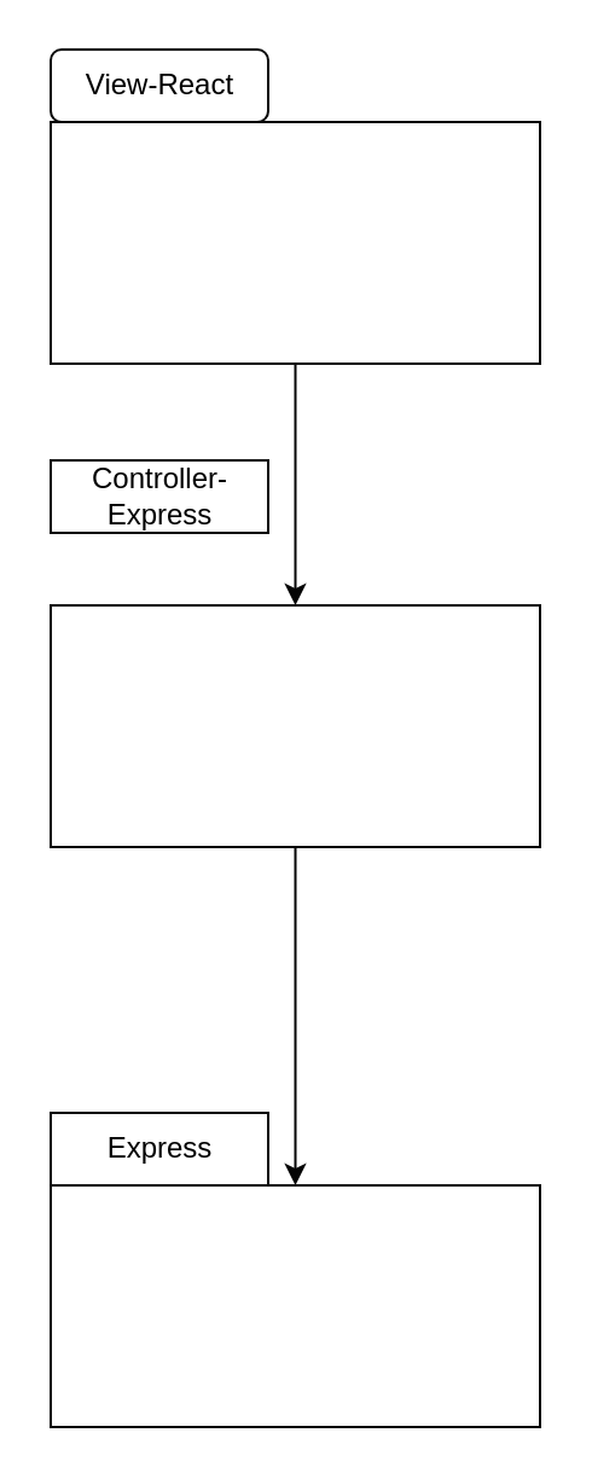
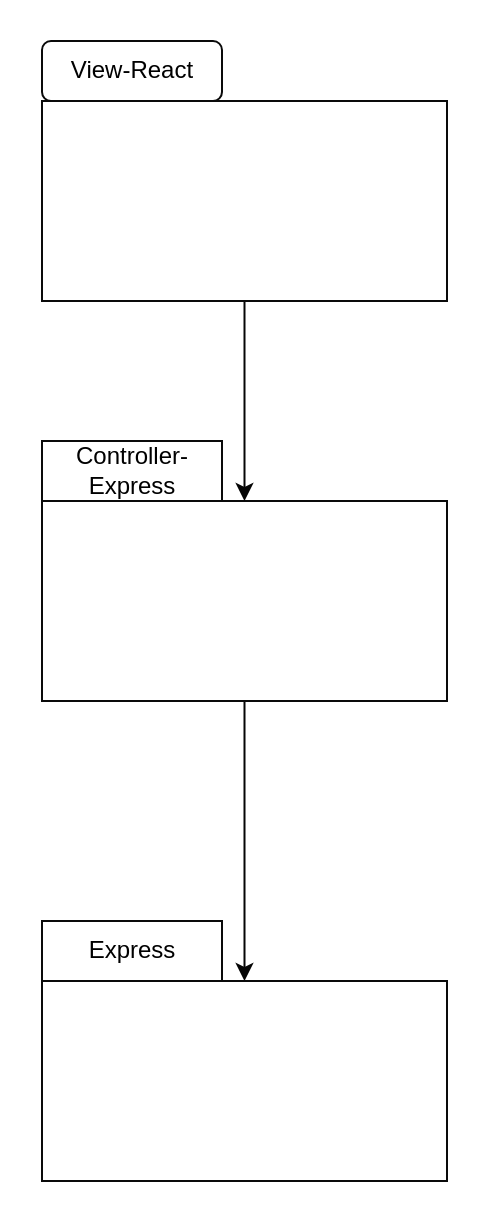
- <mxCell id="4" value="&lt;font color=&quot;#000000&quot;&gt;Controller-Express&lt;/font&gt;" style="rounded=0;whiteSpace=wrap;html=1;fillColor=#FFFFFF;strokeColor=#0A0A0A;" vertex="1" parent="1"><mxGeometry x="20.5" y="190" width="90" height="30" as="geometry" /></mxCell>
+ <mxCell id="4" value="&lt;font color=&quot;#000000&quot;&gt;Controller-Express&lt;/font&gt;" style="rounded=0;whiteSpace=wrap;html=1;fillColor=#FFFFFF;strokeColor=#0A0A0A;" vertex="1" parent="1"><mxGeometry x="20.5" y="220" width="90" height="30" as="geometry" /></mxCell>
